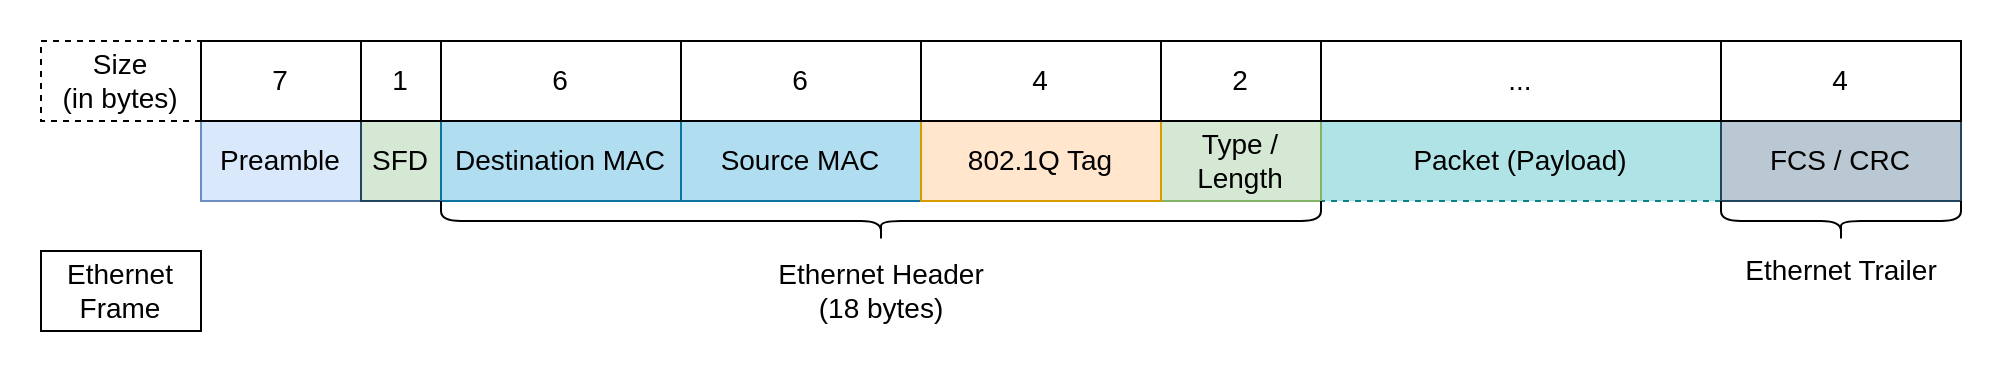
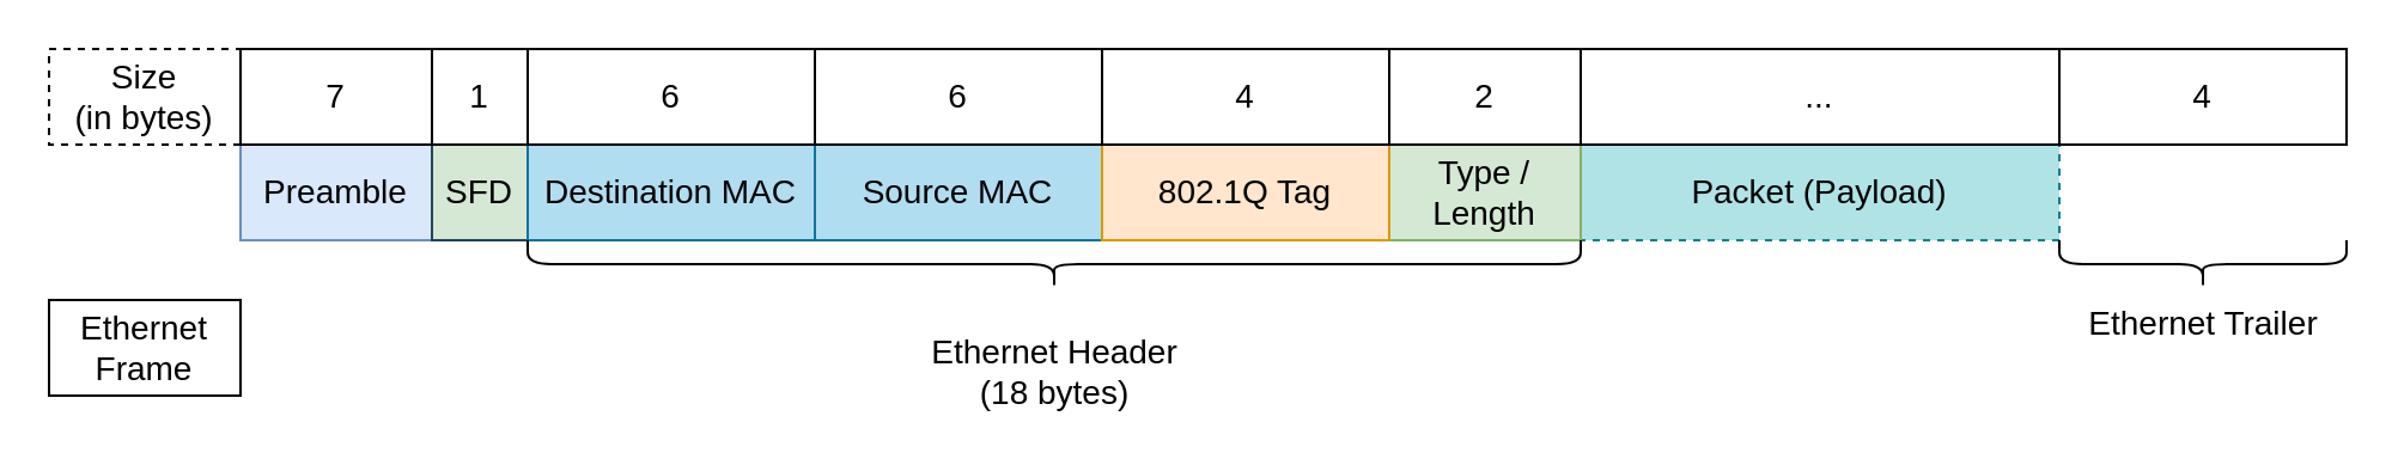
- <mxCell id="10" value="FCS / CRC" style="rounded=0;whiteSpace=wrap;html=1;fillColor=#bac8d3;strokeColor=#23445d;fontSize=14;" parent="1" vertex="1"><mxGeometry x="860" y="60" width="120" height="40" as="geometry" /></mxCell>
- <mxCell id="19" value="&lt;div&gt;Ethernet Header&lt;/div&gt;&lt;div&gt;(18 bytes)&lt;br&gt;&lt;/div&gt;" style="text;html=1;align=center;verticalAlign=middle;resizable=0;points=[];autosize=1;strokeColor=none;fillColor=none;fontSize=14;" parent="1" vertex="1"><mxGeometry x="375" y="120" width="130" height="50" as="geometry" /></mxCell>
+ <mxCell id="19" value="&lt;div&gt;Ethernet Header&lt;/div&gt;&lt;div&gt;(18 bytes)&lt;br&gt;&lt;/div&gt;" style="text;html=1;align=center;verticalAlign=middle;resizable=0;points=[];autosize=1;strokeColor=none;fillColor=none;fontSize=14;" parent="1" vertex="1"><mxGeometry x="375" y="130" width="130" height="50" as="geometry" /></mxCell>
